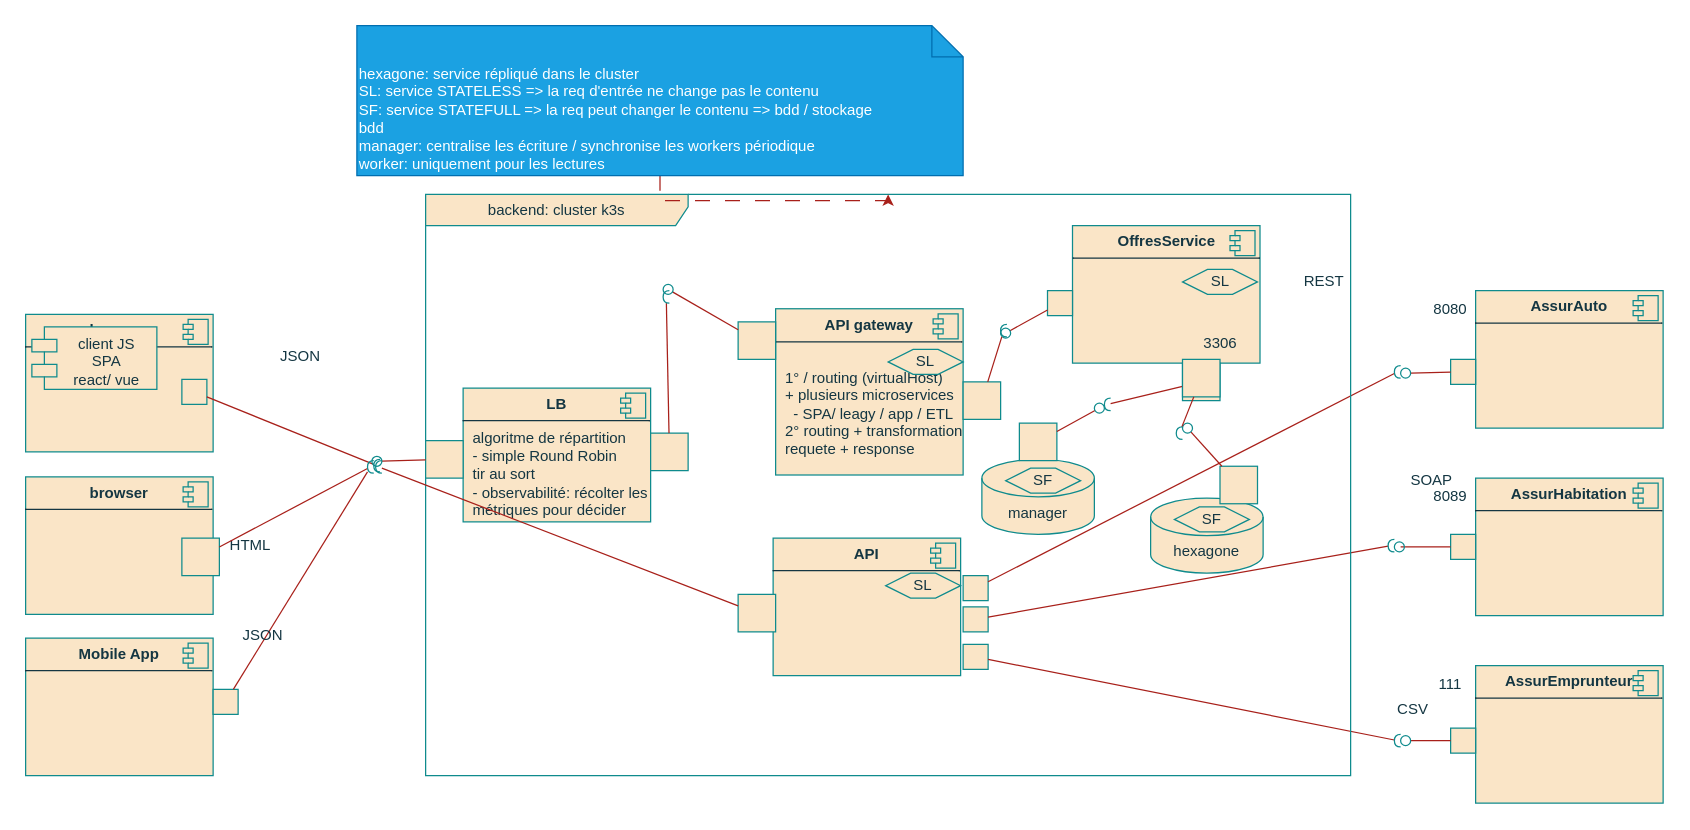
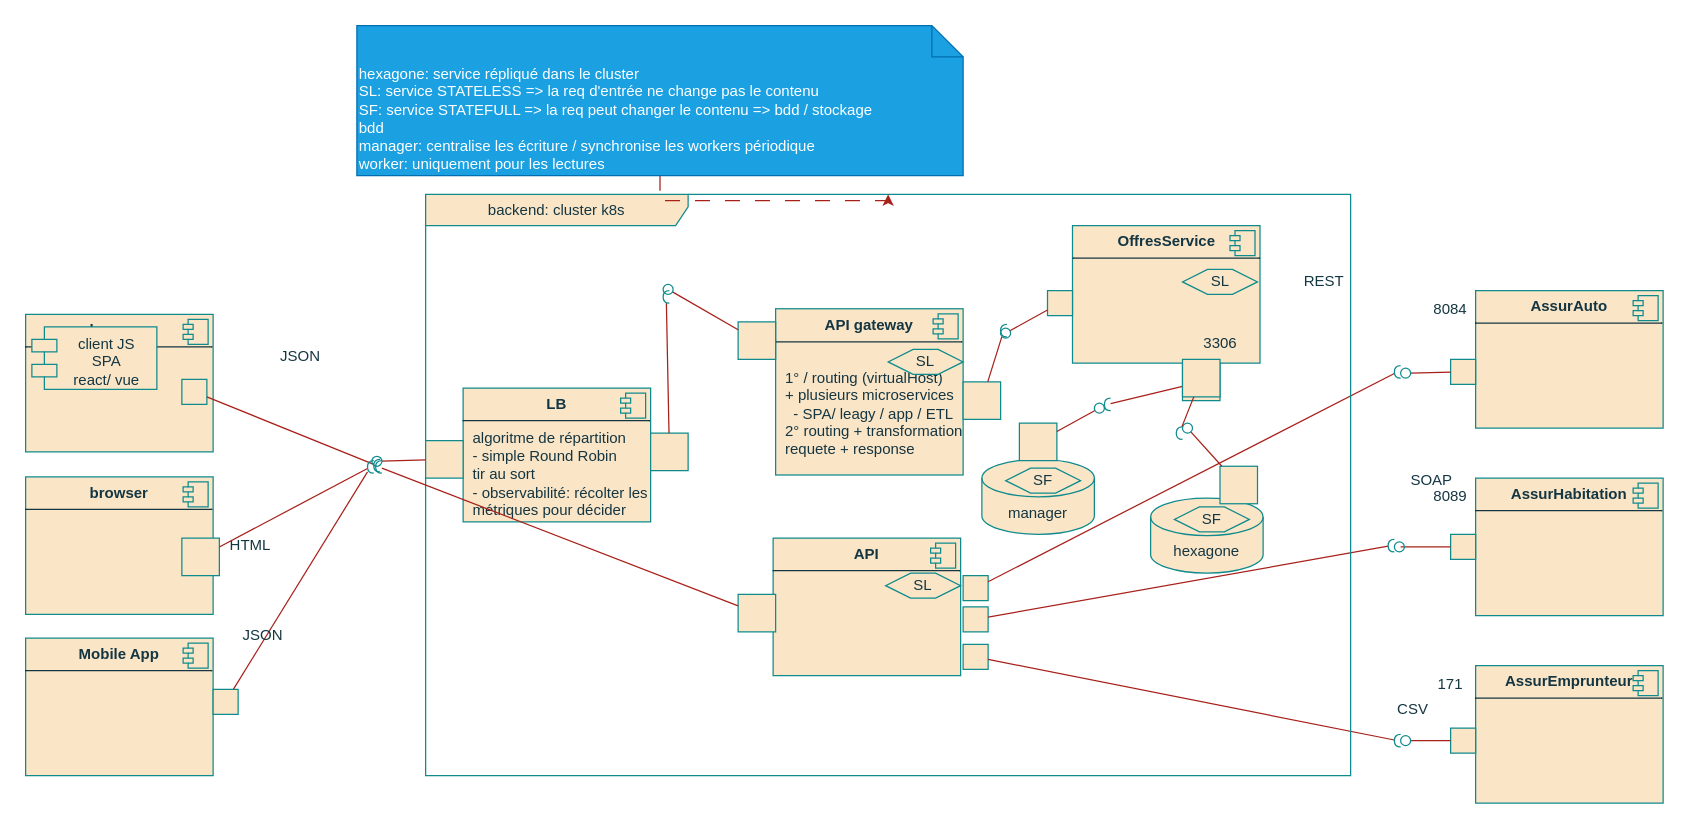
- <mxCell id="50" value="backend: cluster k3s" style="shape=umlFrame;whiteSpace=wrap;html=1;pointerEvents=0;labelBackgroundColor=none;fillColor=#FAE5C7;strokeColor=#0F8B8D;fontColor=#143642;width=210;height=25;" vertex="1" parent="1"><mxGeometry x="340" y="155" width="740" height="465" as="geometry" /></mxCell>
+ <mxCell id="50" value="backend: cluster k8s" style="shape=umlFrame;whiteSpace=wrap;html=1;pointerEvents=0;labelBackgroundColor=none;fillColor=#FAE5C7;strokeColor=#0F8B8D;fontColor=#143642;width=210;height=25;" vertex="1" parent="1"><mxGeometry x="340" y="155" width="740" height="465" as="geometry" /></mxCell>
- <mxCell id="49" value="8080" style="text;html=1;whiteSpace=wrap;strokeColor=none;fillColor=none;align=center;verticalAlign=middle;rounded=0;fontColor=#143642;labelBackgroundColor=none;" parent="1" vertex="1"><mxGeometry x="1130" y="232" width="60" height="30" as="geometry" /></mxCell>
+ <mxCell id="49" value="8084" style="text;html=1;whiteSpace=wrap;strokeColor=none;fillColor=none;align=center;verticalAlign=middle;rounded=0;fontColor=#143642;labelBackgroundColor=none;" parent="1" vertex="1"><mxGeometry x="1130" y="232" width="60" height="30" as="geometry" /></mxCell>
- <mxCell id="47" value="111" style="text;html=1;whiteSpace=wrap;strokeColor=none;fillColor=none;align=center;verticalAlign=middle;rounded=0;fontColor=#143642;labelBackgroundColor=none;" parent="1" vertex="1"><mxGeometry x="1130" y="532" width="60" height="30" as="geometry" /></mxCell>
+ <mxCell id="47" value="171" style="text;html=1;whiteSpace=wrap;strokeColor=none;fillColor=none;align=center;verticalAlign=middle;rounded=0;fontColor=#143642;labelBackgroundColor=none;" parent="1" vertex="1"><mxGeometry x="1130" y="532" width="60" height="30" as="geometry" /></mxCell>
